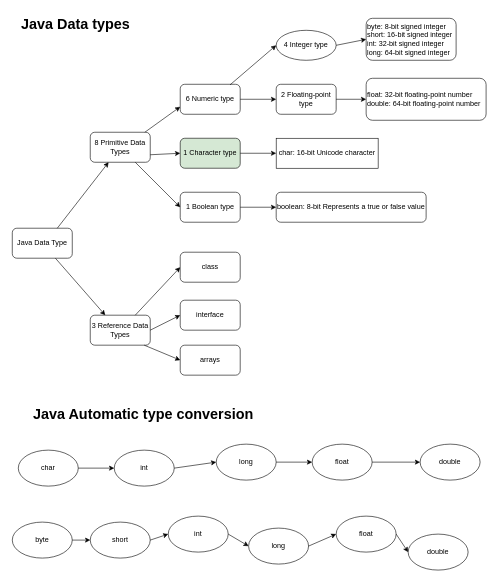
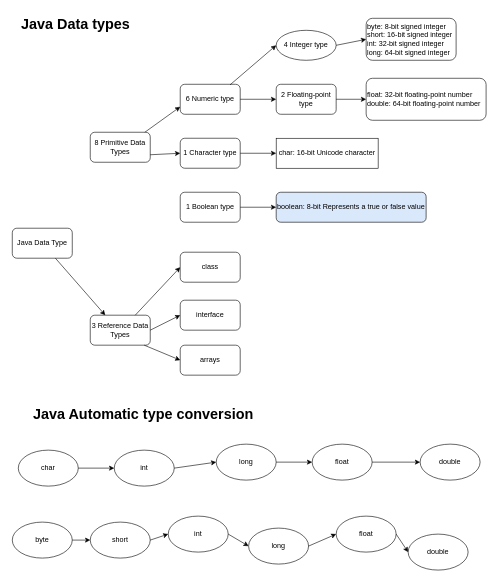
- <mxCell id="5" value="1 Character type" style="rounded=1;whiteSpace=wrap;html=1;fillColor=#d5e8d4;" parent="1" vertex="1"><mxGeometry x="300" y="230" width="100" height="50" as="geometry" /></mxCell>
+ <mxCell id="5" value="1 Character type" style="rounded=1;whiteSpace=wrap;html=1;" parent="1" vertex="1"><mxGeometry x="300" y="230" width="100" height="50" as="geometry" /></mxCell>
- <mxCell id="16" value="" style="endArrow=classic;html=1;rounded=0;entryX=0;entryY=0.5;entryDx=0;entryDy=0;exitX=0.75;exitY=1;exitDx=0;exitDy=0;" parent="1" source="2" target="6" edge="1"><mxGeometry width="50" height="50" relative="1" as="geometry"><mxPoint x="570" y="490" as="sourcePoint" /><mxPoint x="620" y="440" as="targetPoint" /></mxGeometry></mxCell>
- <mxCell id="12" value="" style="endArrow=classic;html=1;rounded=0;exitX=0.75;exitY=0;exitDx=0;exitDy=0;" parent="1" source="11" target="2" edge="1"><mxGeometry width="50" height="50" relative="1" as="geometry"><mxPoint x="390" y="540" as="sourcePoint" /><mxPoint x="440" y="490" as="targetPoint" /></mxGeometry></mxCell>
- <mxCell id="23" value="boolean: 8-bit Represents a true or false value" style="rounded=1;whiteSpace=wrap;html=1;" parent="1" vertex="1"><mxGeometry x="460" y="320" width="250" height="50" as="geometry" /></mxCell>
+ <mxCell id="23" value="boolean: 8-bit Represents a true or false value" style="rounded=1;whiteSpace=wrap;html=1;fillColor=#dae8fc;" parent="1" vertex="1"><mxGeometry x="460" y="320" width="250" height="50" as="geometry" /></mxCell>
